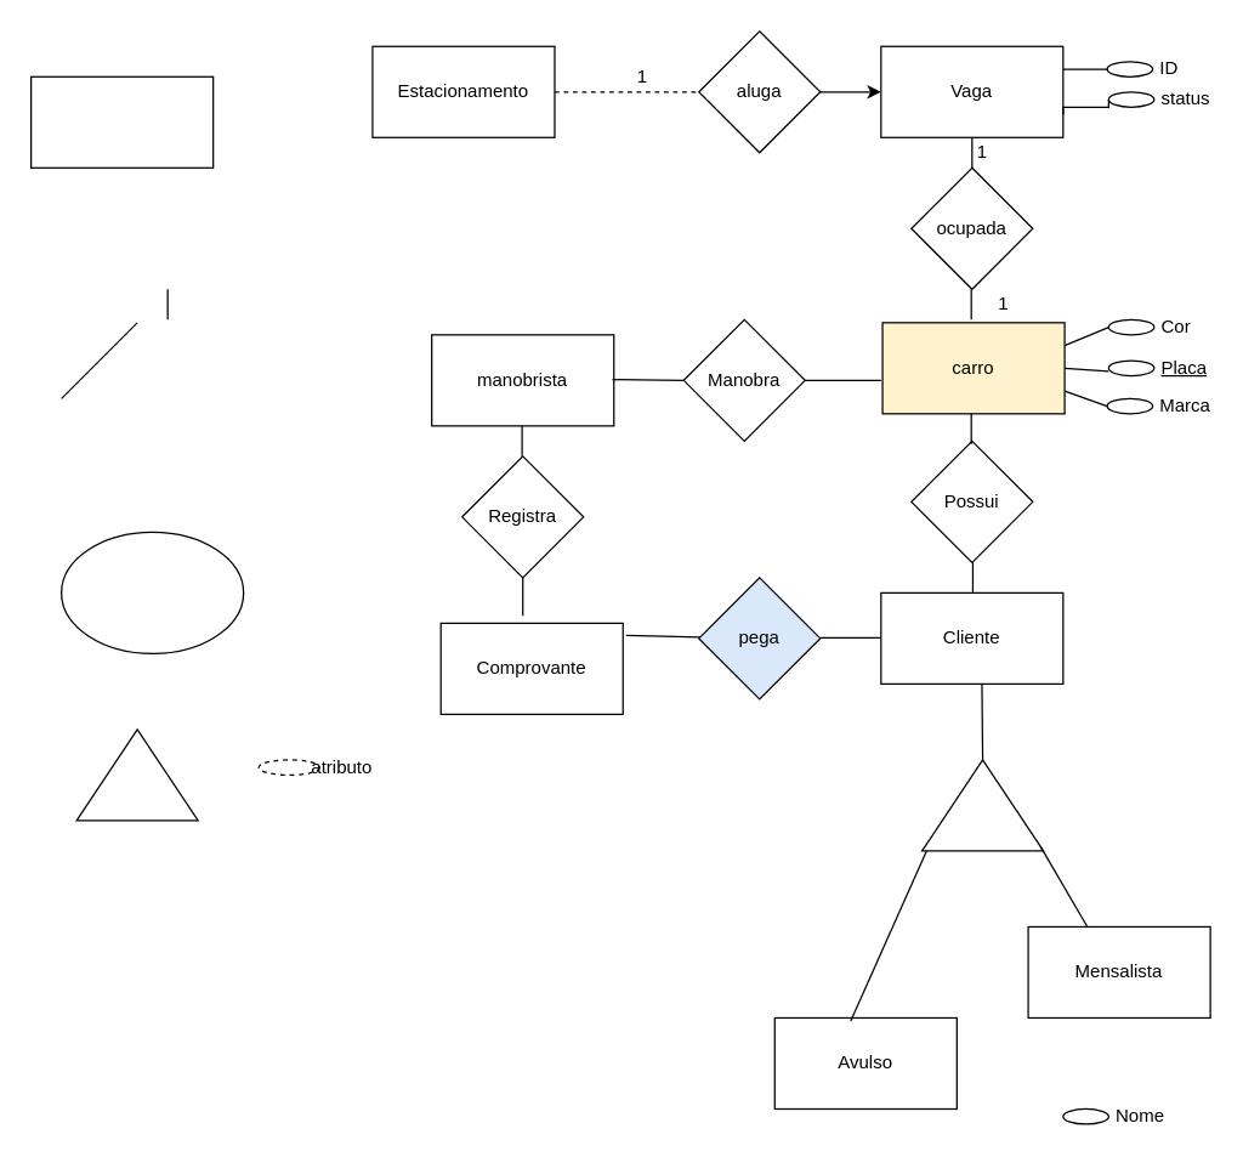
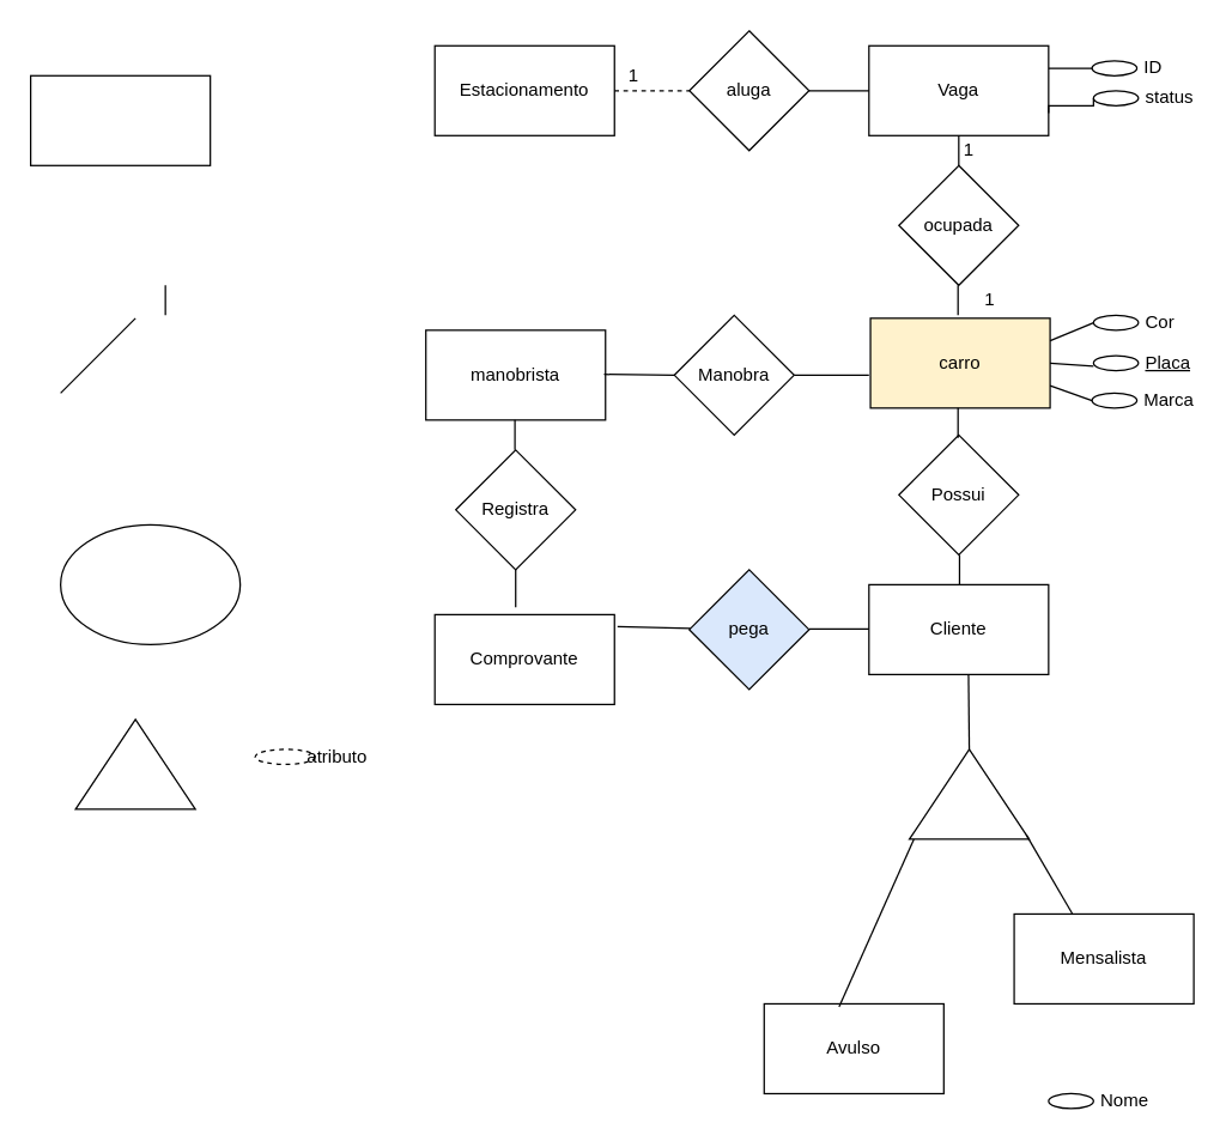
- <mxCell id="6" value="Estacionamento" style="rounded=0;whiteSpace=wrap;html=1;" parent="1" vertex="1"><mxGeometry x="245" y="30" width="120" height="60" as="geometry" /></mxCell>
+ <mxCell id="6" value="Estacionamento" style="rounded=0;whiteSpace=wrap;html=1;" parent="1" vertex="1"><mxGeometry x="290" y="30" width="120" height="60" as="geometry" /></mxCell>
- <mxCell id="15" value="" style="endArrow=classic;html=1;entryX=0;entryY=0.5;entryDx=0;entryDy=0;exitX=1;exitY=0.5;exitDx=0;exitDy=0;" parent="1" source="13" target="8" edge="1"><mxGeometry width="50" height="50" relative="1" as="geometry"><mxPoint x="420" y="360" as="sourcePoint" /><mxPoint x="470" y="310" as="targetPoint" /><Array as="points" /></mxGeometry></mxCell>
+ <mxCell id="15" value="" style="endArrow=none;html=1;entryX=0;entryY=0.5;entryDx=0;entryDy=0;exitX=1;exitY=0.5;exitDx=0;exitDy=0;" parent="1" source="13" target="8" edge="1"><mxGeometry width="50" height="50" relative="1" as="geometry"><mxPoint x="420" y="360" as="sourcePoint" /><mxPoint x="470" y="310" as="targetPoint" /><Array as="points" /></mxGeometry></mxCell>
